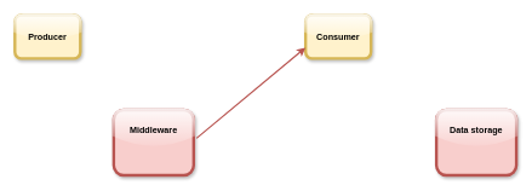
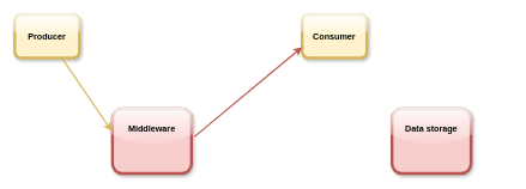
+ <mxCell id="7" value="" style="edgeStyle=none;noEdgeStyle=1;strokeColor=#d6b656;strokeWidth=2;fillColor=#fff2cc;entryX=-0.009;entryY=0.344;entryDx=0;entryDy=0;entryPerimeter=0;" parent="1" source="4" target="2" edge="1"><mxGeometry width="100" height="100" relative="1" as="geometry"><mxPoint x="250" y="60" as="sourcePoint" /><mxPoint x="150" y="180" as="targetPoint" /></mxGeometry></mxCell>
- <mxCell id="5" value="&lt;p style=&quot;margin: 4px 0px 0px; text-align: center;&quot;&gt;&lt;br&gt;&lt;/p&gt;&lt;p style=&quot;margin: 4px 0px 0px; text-align: center;&quot;&gt;Data storage&lt;/p&gt;" style="verticalAlign=middle;align=center;overflow=fill;fontSize=12;fontFamily=Helvetica;html=1;rounded=1;fontStyle=1;strokeWidth=4;fillColor=#f8cecc;strokeColor=#b85450;perimeterSpacing=0;shadow=1;glass=1;sketch=0;" parent="1" vertex="1"><mxGeometry x="600" y="151" width="110" height="90" as="geometry" /></mxCell>
+ <mxCell id="5" value="&lt;p style=&quot;margin: 4px 0px 0px; text-align: center;&quot;&gt;&lt;br&gt;&lt;/p&gt;&lt;p style=&quot;margin: 4px 0px 0px; text-align: center;&quot;&gt;Data storage&lt;/p&gt;" style="verticalAlign=middle;align=center;overflow=fill;fontSize=12;fontFamily=Helvetica;html=1;rounded=1;fontStyle=1;strokeWidth=4;fillColor=#f8cecc;strokeColor=#b85450;perimeterSpacing=0;shadow=1;glass=1;sketch=0;" parent="1" vertex="1"><mxGeometry x="545" y="151" width="110" height="90" as="geometry" /></mxCell>
